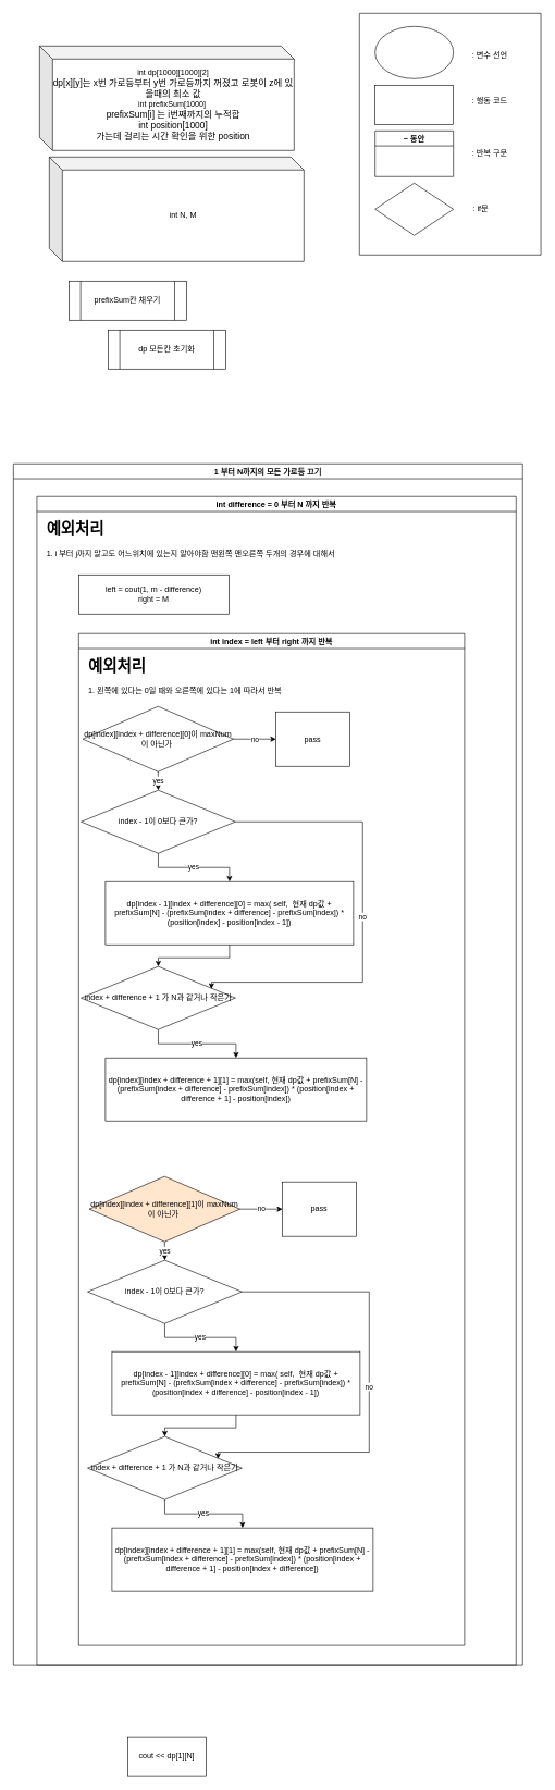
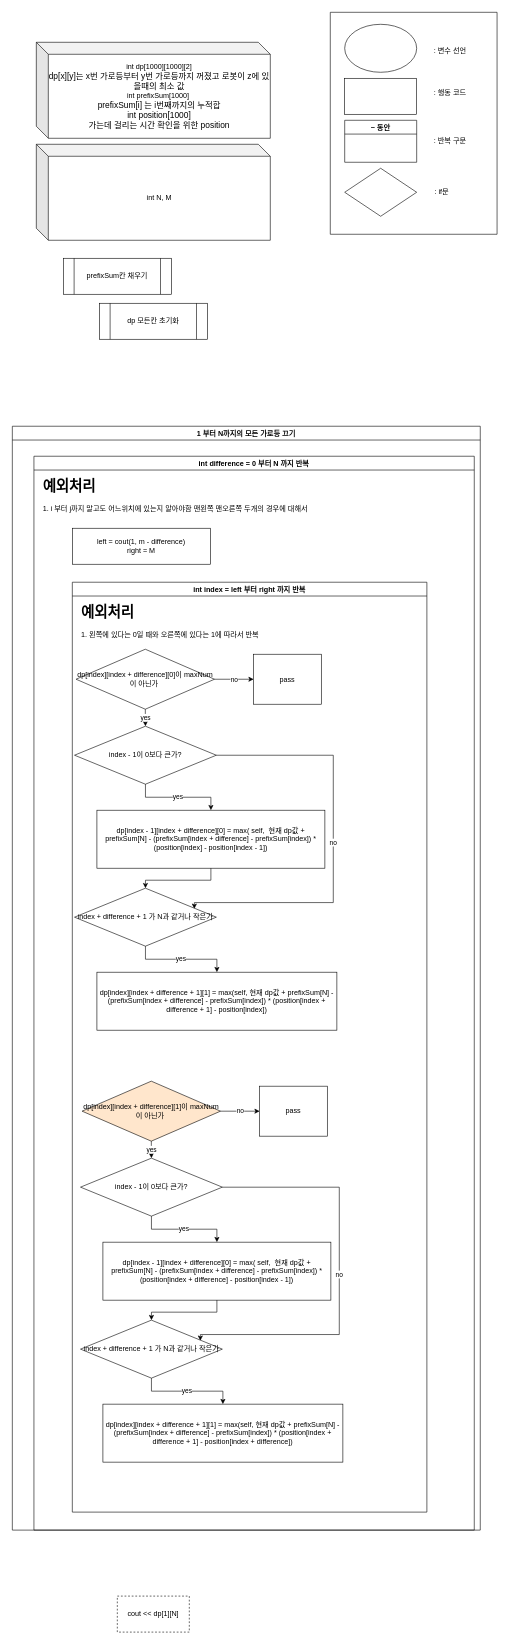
- <mxCell id="12" value="int N, M" style="shape=cube;whiteSpace=wrap;html=1;boundedLbl=1;backgroundOutline=1;darkOpacity=0.05;darkOpacity2=0.1;" vertex="1" parent="1"><mxGeometry x="75" y="240" width="390" height="160" as="geometry" /></mxCell>
+ <mxCell id="12" value="int N, M" style="shape=cube;whiteSpace=wrap;html=1;boundedLbl=1;backgroundOutline=1;darkOpacity=0.05;darkOpacity2=0.1;" vertex="1" parent="1"><mxGeometry x="60" y="240" width="390" height="160" as="geometry" /></mxCell>
- <mxCell id="51" value="cout &amp;lt;&amp;lt; dp[1][N]" style="rounded=0;whiteSpace=wrap;html=1;" vertex="1" parent="1"><mxGeometry x="195" y="2660" width="120" height="60" as="geometry" /></mxCell>
+ <mxCell id="51" value="cout &amp;lt;&amp;lt; dp[1][N]" style="rounded=0;whiteSpace=wrap;html=1;dashed=1;" vertex="1" parent="1"><mxGeometry x="195" y="2660" width="120" height="60" as="geometry" /></mxCell>
